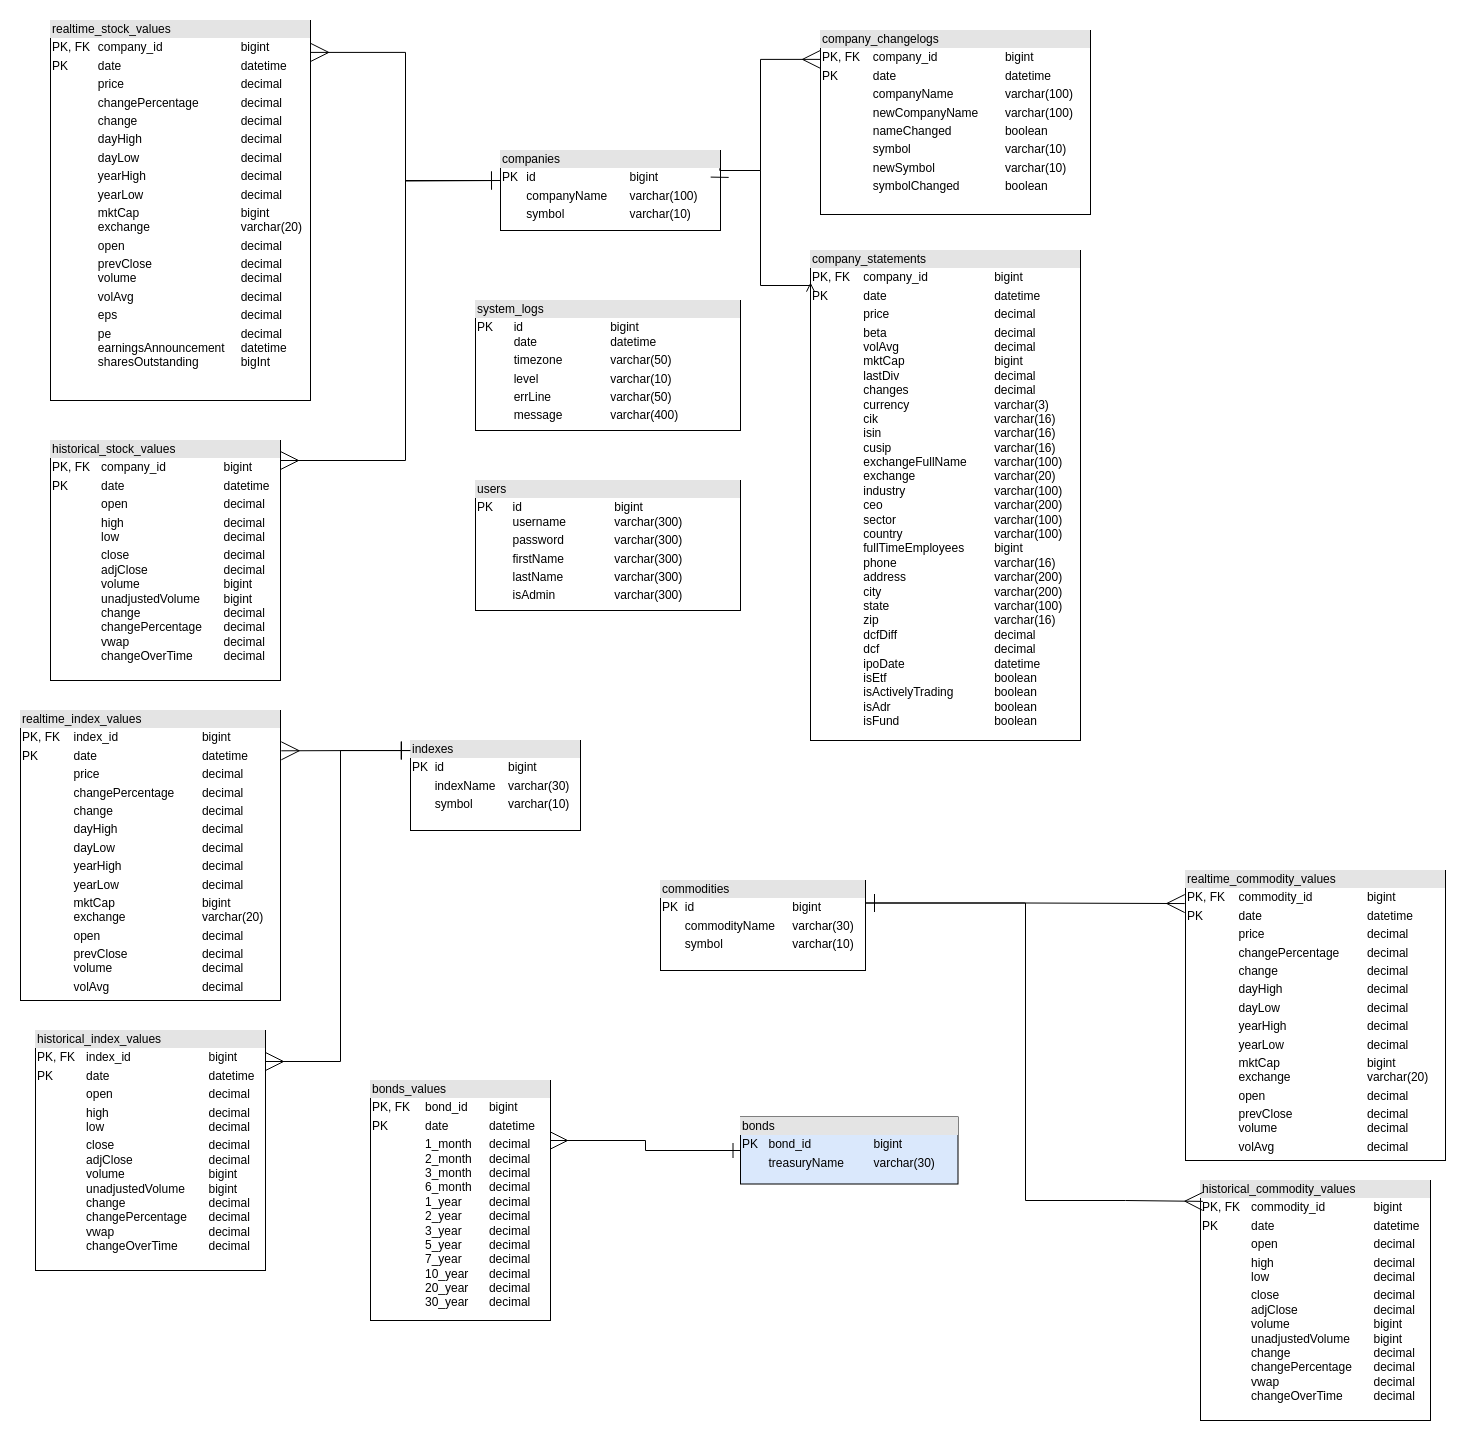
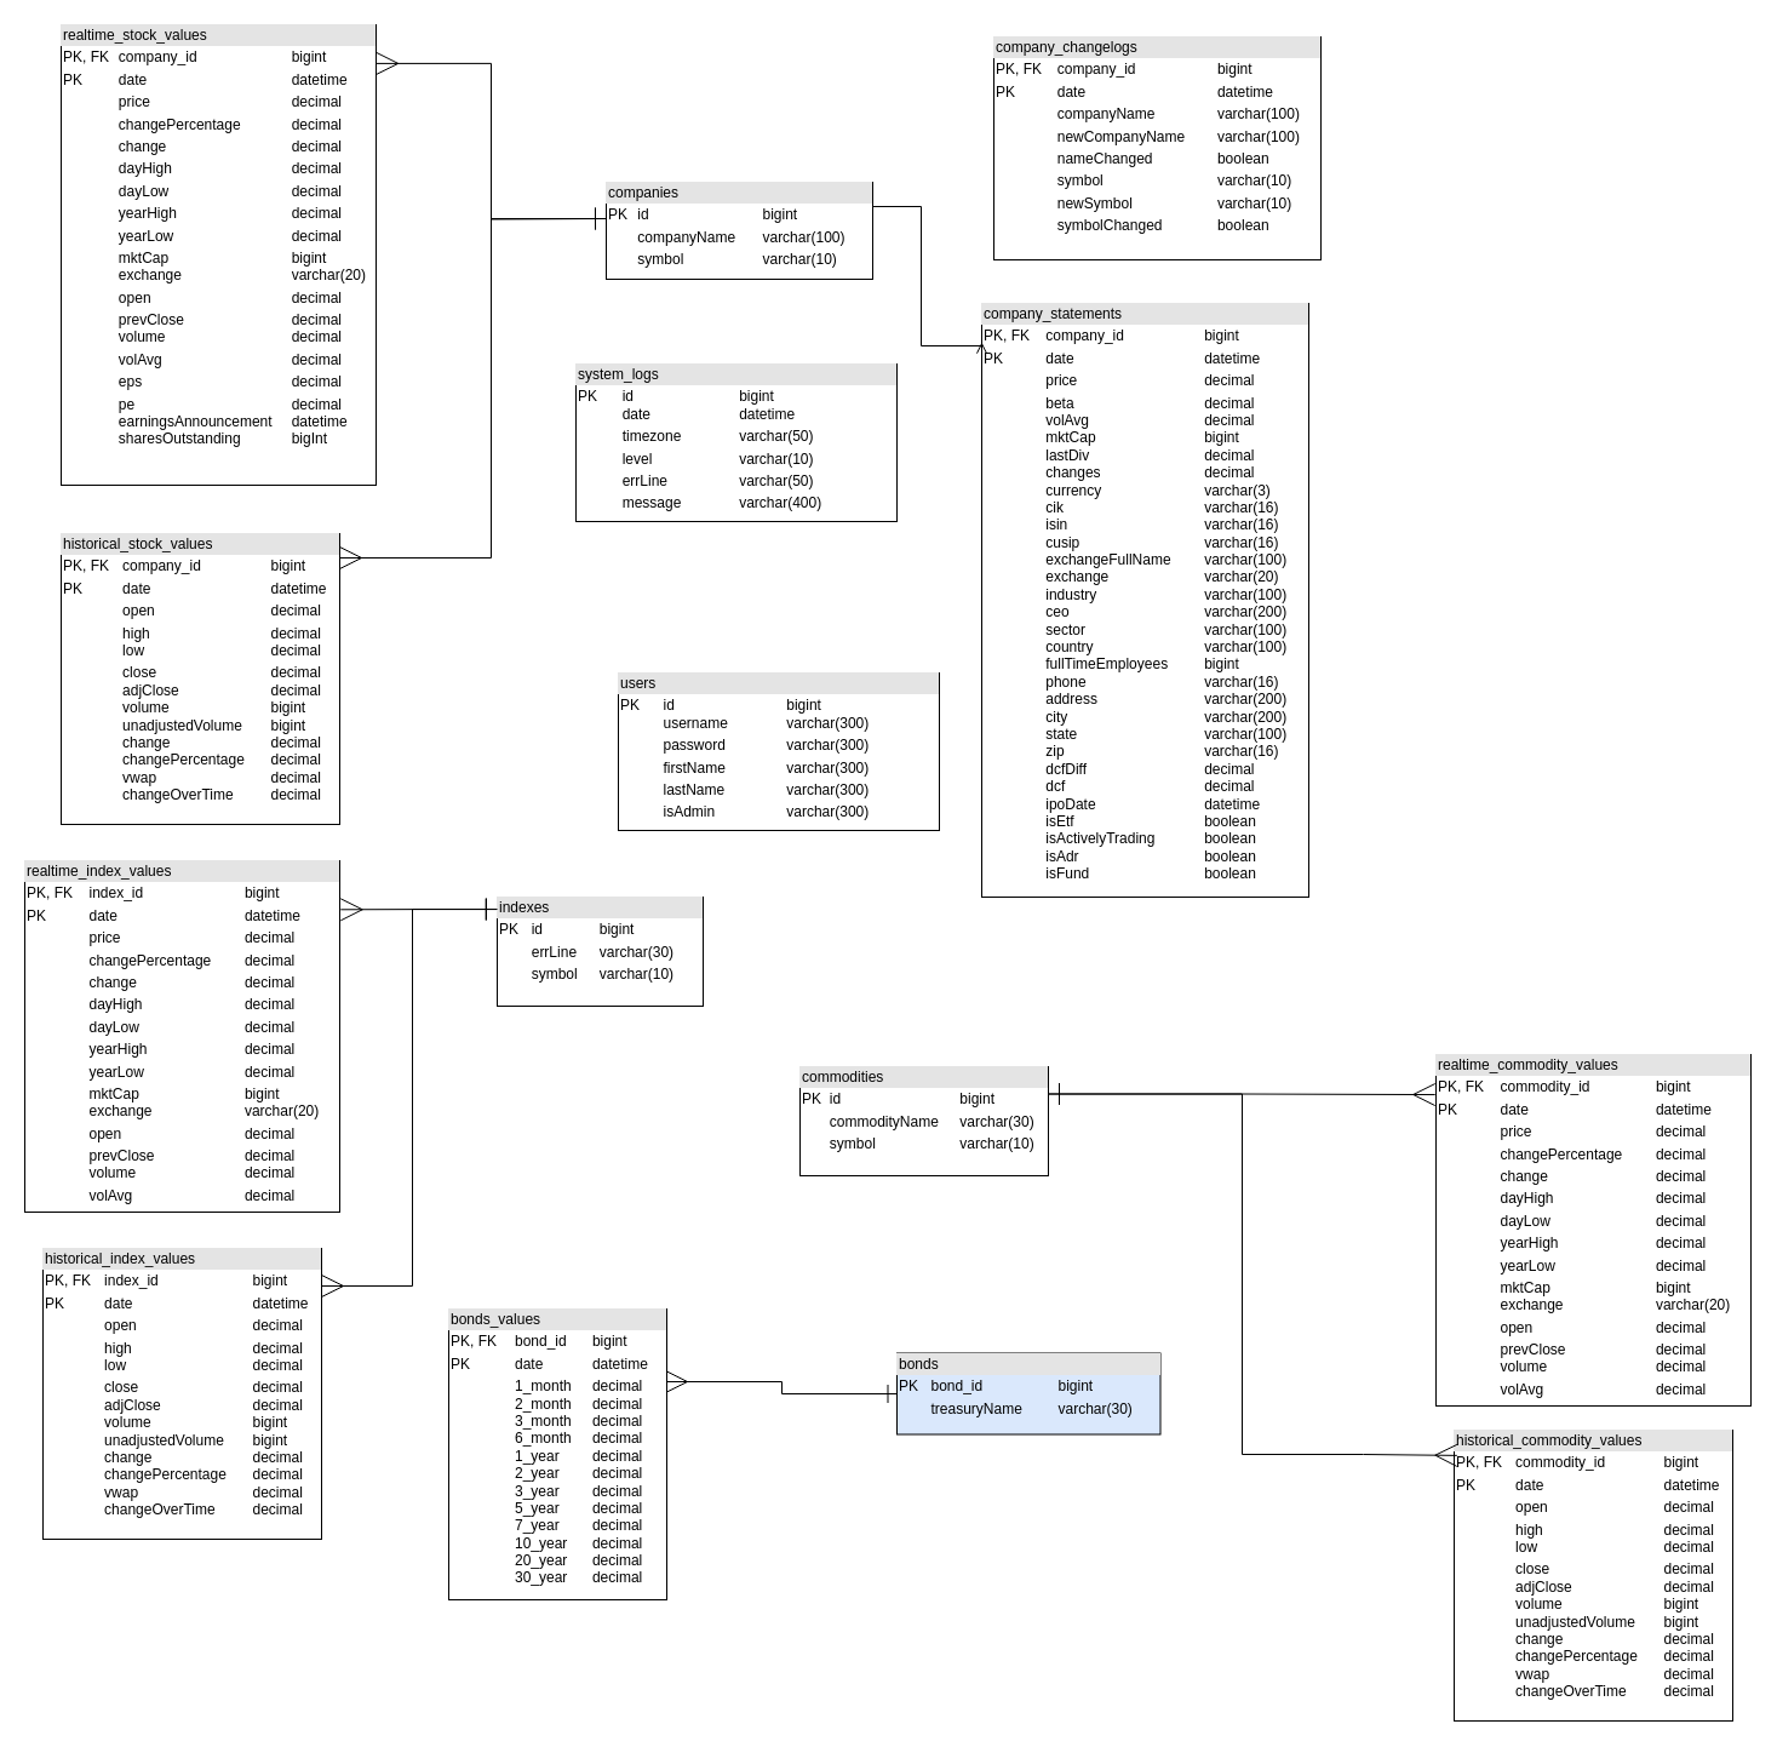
- <mxCell id="16" style="edgeStyle=orthogonalEdgeStyle;rounded=0;orthogonalLoop=1;jettySize=auto;html=1;exitX=0.997;exitY=0.222;exitDx=0;exitDy=0;entryX=0;entryY=0.157;entryDx=0;entryDy=0;entryPerimeter=0;endArrow=ERmany;endFill=0;endSize=16;startArrow=ERone;startFill=0;startSize=16;exitPerimeter=0;" edge="1" parent="1" source="2" target="15"><mxGeometry relative="1" as="geometry"><Array as="points"><mxPoint x="760" y="170" /><mxPoint x="760" y="59" /></Array></mxGeometry></mxCell>
- <mxCell id="26" value="&lt;div style=&quot;box-sizing:border-box;width:100%;background:#e4e4e4;padding:2px;&quot;&gt;users&lt;/div&gt;&lt;table style=&quot;width:100%;font-size:1em;&quot; cellpadding=&quot;2&quot; cellspacing=&quot;0&quot;&gt;&lt;tbody&gt;&lt;tr&gt;&lt;td&gt;PK&lt;br&gt;&amp;nbsp;&amp;nbsp;&lt;br&gt;&lt;/td&gt;&lt;td&gt;id&lt;br&gt;username&lt;br&gt;&lt;/td&gt;&lt;td&gt;bigint&lt;br&gt;varchar(300)&lt;/td&gt;&lt;/tr&gt;&lt;tr&gt;&lt;td&gt;&lt;br&gt;&lt;/td&gt;&lt;td&gt;password&lt;br&gt;&lt;/td&gt;&lt;td&gt;varchar(300)&lt;/td&gt;&lt;/tr&gt;&lt;tr&gt;&lt;td&gt;&lt;/td&gt;&lt;td&gt;firstName&lt;br&gt;&lt;/td&gt;&lt;td&gt;varchar(300)&lt;br&gt;&lt;/td&gt;&lt;/tr&gt;&lt;tr&gt;&lt;td&gt;&lt;br&gt;&lt;/td&gt;&lt;td&gt;lastName&lt;br&gt;&lt;/td&gt;&lt;td&gt;varchar(300)&lt;br&gt;&lt;/td&gt;&lt;/tr&gt;&lt;tr&gt;&lt;td&gt;&lt;br&gt;&lt;/td&gt;&lt;td&gt;isAdmin&lt;br&gt;&lt;/td&gt;&lt;td&gt;varchar(300)&lt;br&gt;&lt;/td&gt;&lt;/tr&gt;&lt;tr&gt;&lt;td&gt;&lt;br&gt;&lt;/td&gt;&lt;td&gt;&lt;br&gt;&lt;/td&gt;&lt;td&gt;&lt;/td&gt;&lt;/tr&gt;&lt;tr&gt;&lt;td&gt;&lt;br&gt;&lt;/td&gt;&lt;td&gt;&lt;br&gt;&lt;/td&gt;&lt;td&gt;&lt;br&gt;&lt;/td&gt;&lt;/tr&gt;&lt;/tbody&gt;&lt;/table&gt;" style="verticalAlign=top;align=left;overflow=fill;html=1;whiteSpace=wrap;" vertex="1" parent="1"><mxGeometry x="475" y="480" width="265" height="130" as="geometry" /></mxCell>
+ <mxCell id="26" value="&lt;div style=&quot;box-sizing:border-box;width:100%;background:#e4e4e4;padding:2px;&quot;&gt;users&lt;/div&gt;&lt;table style=&quot;width:100%;font-size:1em;&quot; cellpadding=&quot;2&quot; cellspacing=&quot;0&quot;&gt;&lt;tbody&gt;&lt;tr&gt;&lt;td&gt;PK&lt;br&gt;&amp;nbsp;&amp;nbsp;&lt;br&gt;&lt;/td&gt;&lt;td&gt;id&lt;br&gt;username&lt;br&gt;&lt;/td&gt;&lt;td&gt;bigint&lt;br&gt;varchar(300)&lt;/td&gt;&lt;/tr&gt;&lt;tr&gt;&lt;td&gt;&lt;br&gt;&lt;/td&gt;&lt;td&gt;password&lt;br&gt;&lt;/td&gt;&lt;td&gt;varchar(300)&lt;/td&gt;&lt;/tr&gt;&lt;tr&gt;&lt;td&gt;&lt;/td&gt;&lt;td&gt;firstName&lt;br&gt;&lt;/td&gt;&lt;td&gt;varchar(300)&lt;br&gt;&lt;/td&gt;&lt;/tr&gt;&lt;tr&gt;&lt;td&gt;&lt;br&gt;&lt;/td&gt;&lt;td&gt;lastName&lt;br&gt;&lt;/td&gt;&lt;td&gt;varchar(300)&lt;br&gt;&lt;/td&gt;&lt;/tr&gt;&lt;tr&gt;&lt;td&gt;&lt;br&gt;&lt;/td&gt;&lt;td&gt;isAdmin&lt;br&gt;&lt;/td&gt;&lt;td&gt;varchar(300)&lt;br&gt;&lt;/td&gt;&lt;/tr&gt;&lt;tr&gt;&lt;td&gt;&lt;br&gt;&lt;/td&gt;&lt;td&gt;&lt;br&gt;&lt;/td&gt;&lt;td&gt;&lt;/td&gt;&lt;/tr&gt;&lt;tr&gt;&lt;td&gt;&lt;br&gt;&lt;/td&gt;&lt;td&gt;&lt;br&gt;&lt;/td&gt;&lt;td&gt;&lt;br&gt;&lt;/td&gt;&lt;/tr&gt;&lt;/tbody&gt;&lt;/table&gt;" style="verticalAlign=top;align=left;overflow=fill;html=1;whiteSpace=wrap;" vertex="1" parent="1"><mxGeometry x="510" y="555" width="265" height="130" as="geometry" /></mxCell>
- <mxCell id="4" value="&lt;div style=&quot;box-sizing:border-box;width:100%;background:#e4e4e4;padding:2px;&quot;&gt;indexes&lt;/div&gt;&lt;table style=&quot;width:100%;font-size:1em;&quot; cellpadding=&quot;2&quot; cellspacing=&quot;0&quot;&gt;&lt;tbody&gt;&lt;tr&gt;&lt;td&gt;PK&lt;/td&gt;&lt;td&gt;id&lt;/td&gt;&lt;td&gt;bigint&lt;br&gt;&lt;/td&gt;&lt;/tr&gt;&lt;tr&gt;&lt;td&gt;&lt;br&gt;&lt;/td&gt;&lt;td&gt;indexName&lt;/td&gt;&lt;td&gt;varchar(30)&lt;br&gt;&lt;/td&gt;&lt;/tr&gt;&lt;tr&gt;&lt;td&gt;&lt;/td&gt;&lt;td&gt;symbol&lt;/td&gt;&lt;td&gt;varchar(10)&lt;br&gt;&lt;/td&gt;&lt;/tr&gt;&lt;/tbody&gt;&lt;/table&gt;" style="verticalAlign=top;align=left;overflow=fill;html=1;whiteSpace=wrap;" vertex="1" parent="1"><mxGeometry x="410" y="740" width="170" height="90" as="geometry" /></mxCell>
+ <mxCell id="4" value="&lt;div style=&quot;box-sizing:border-box;width:100%;background:#e4e4e4;padding:2px;&quot;&gt;indexes&lt;/div&gt;&lt;table style=&quot;width:100%;font-size:1em;&quot; cellpadding=&quot;2&quot; cellspacing=&quot;0&quot;&gt;&lt;tbody&gt;&lt;tr&gt;&lt;td&gt;PK&lt;/td&gt;&lt;td&gt;id&lt;/td&gt;&lt;td&gt;bigint&lt;br&gt;&lt;/td&gt;&lt;/tr&gt;&lt;tr&gt;&lt;td&gt;&lt;br&gt;&lt;/td&gt;&lt;td&gt;errLine&lt;/td&gt;&lt;td&gt;varchar(30)&lt;br&gt;&lt;/td&gt;&lt;/tr&gt;&lt;tr&gt;&lt;td&gt;&lt;/td&gt;&lt;td&gt;symbol&lt;/td&gt;&lt;td&gt;varchar(10)&lt;br&gt;&lt;/td&gt;&lt;/tr&gt;&lt;/tbody&gt;&lt;/table&gt;" style="verticalAlign=top;align=left;overflow=fill;html=1;whiteSpace=wrap;" vertex="1" parent="1"><mxGeometry x="410" y="740" width="170" height="90" as="geometry" /></mxCell>
